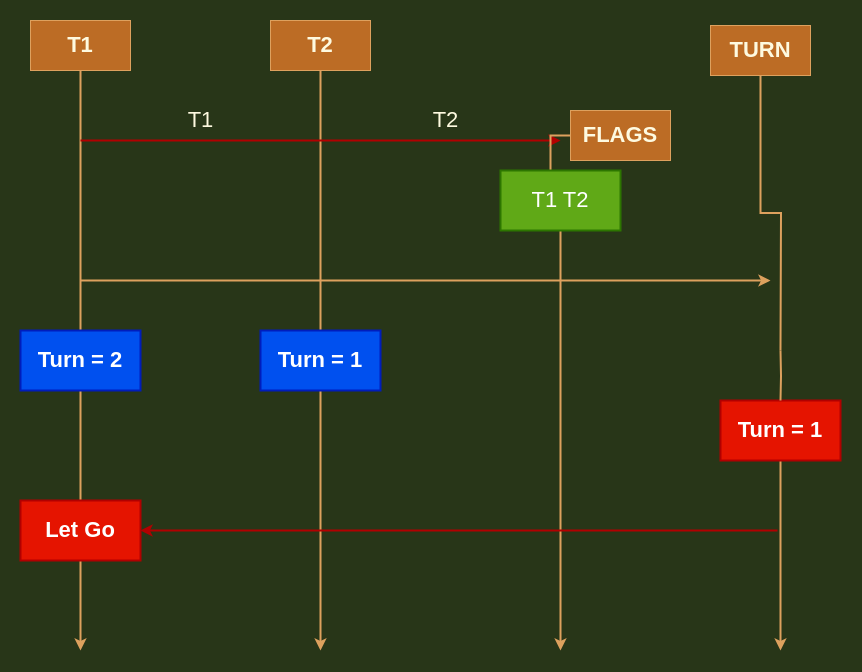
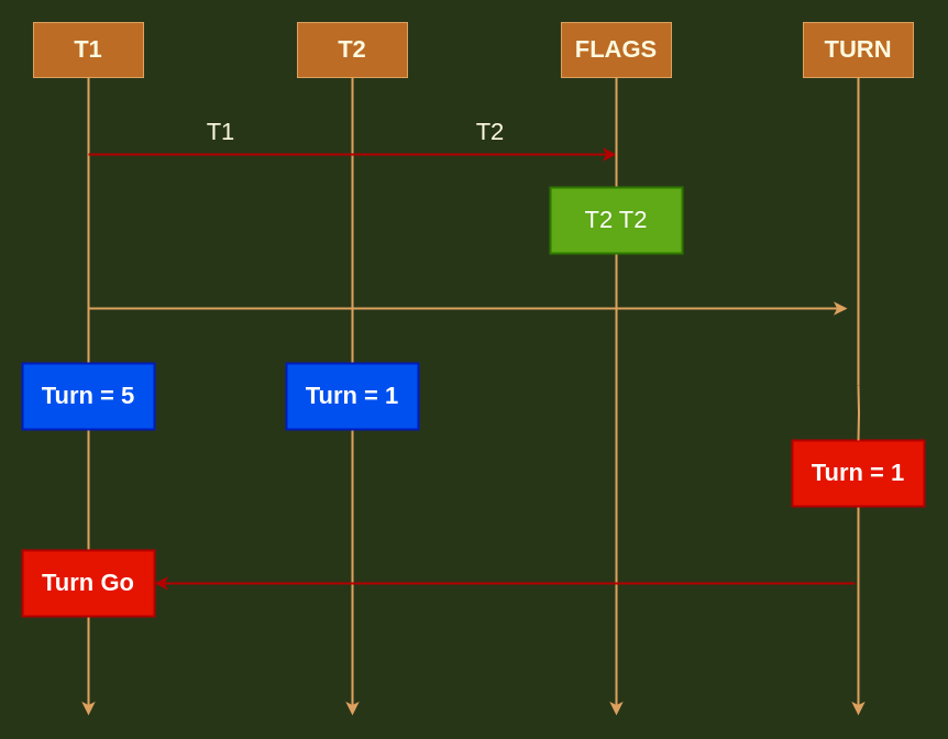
- <mxCell id="9" value="&lt;span style=&quot;font-size: 22px;&quot;&gt;&lt;b&gt;TURN&lt;/b&gt;&lt;/span&gt;" style="rounded=0;whiteSpace=wrap;html=1;fillColor=#BC6C25;strokeColor=#DDA15E;fontColor=#FEFAE0;" vertex="1" parent="1"><mxGeometry x="710" y="25" width="100" height="50" as="geometry" /></mxCell>
+ <mxCell id="9" value="&lt;span style=&quot;font-size: 22px;&quot;&gt;&lt;b&gt;TURN&lt;/b&gt;&lt;/span&gt;" style="rounded=0;whiteSpace=wrap;html=1;fillColor=#BC6C25;strokeColor=#DDA15E;fontColor=#FEFAE0;" vertex="1" parent="1"><mxGeometry x="730" y="20" width="100" height="50" as="geometry" /></mxCell>
- <mxCell id="7" value="&lt;span style=&quot;font-size: 22px;&quot;&gt;&lt;b&gt;FLAGS&lt;/b&gt;&lt;/span&gt;" style="rounded=0;whiteSpace=wrap;html=1;fillColor=#BC6C25;strokeColor=#DDA15E;fontColor=#FEFAE0;" vertex="1" parent="1"><mxGeometry x="570" y="110" width="100" height="50" as="geometry" /></mxCell>
+ <mxCell id="7" value="&lt;span style=&quot;font-size: 22px;&quot;&gt;&lt;b&gt;FLAGS&lt;/b&gt;&lt;/span&gt;" style="rounded=0;whiteSpace=wrap;html=1;fillColor=#BC6C25;strokeColor=#DDA15E;fontColor=#FEFAE0;" vertex="1" parent="1"><mxGeometry x="510" y="20" width="100" height="50" as="geometry" /></mxCell>
- <mxCell id="16" value="T1 T2" style="rounded=0;whiteSpace=wrap;html=1;fontSize=22;fontColor=#ffffff;strokeColor=#2D7600;strokeWidth=2;fillColor=#60a917;" vertex="1" parent="1"><mxGeometry x="500" y="170" width="120" height="60" as="geometry" /></mxCell>
+ <mxCell id="16" value="T2 T2" style="rounded=0;whiteSpace=wrap;html=1;fontSize=22;fontColor=#ffffff;strokeColor=#2D7600;strokeWidth=2;fillColor=#60a917;" vertex="1" parent="1"><mxGeometry x="500" y="170" width="120" height="60" as="geometry" /></mxCell>
- <mxCell id="17" value="Turn = 2" style="rounded=0;whiteSpace=wrap;html=1;fontSize=22;fontColor=#ffffff;strokeColor=#001DBC;strokeWidth=2;fillColor=#0050ef;fontStyle=1" vertex="1" parent="1"><mxGeometry x="20" y="330" width="120" height="60" as="geometry" /></mxCell>
+ <mxCell id="17" value="Turn = 5" style="rounded=0;whiteSpace=wrap;html=1;fontSize=22;fontColor=#ffffff;strokeColor=#001DBC;strokeWidth=2;fillColor=#0050ef;fontStyle=1" vertex="1" parent="1"><mxGeometry x="20" y="330" width="120" height="60" as="geometry" /></mxCell>
- <mxCell id="22" value="&lt;b&gt;Let Go&lt;/b&gt;" style="rounded=0;whiteSpace=wrap;html=1;fontSize=22;fontColor=#ffffff;strokeColor=#B20000;strokeWidth=2;fillColor=#e51400;" vertex="1" parent="1"><mxGeometry x="20" y="500" width="120" height="60" as="geometry" /></mxCell>
+ <mxCell id="22" value="&lt;b&gt;Turn Go&lt;/b&gt;" style="rounded=0;whiteSpace=wrap;html=1;fontSize=22;fontColor=#ffffff;strokeColor=#B20000;strokeWidth=2;fillColor=#e51400;" vertex="1" parent="1"><mxGeometry x="20" y="500" width="120" height="60" as="geometry" /></mxCell>
